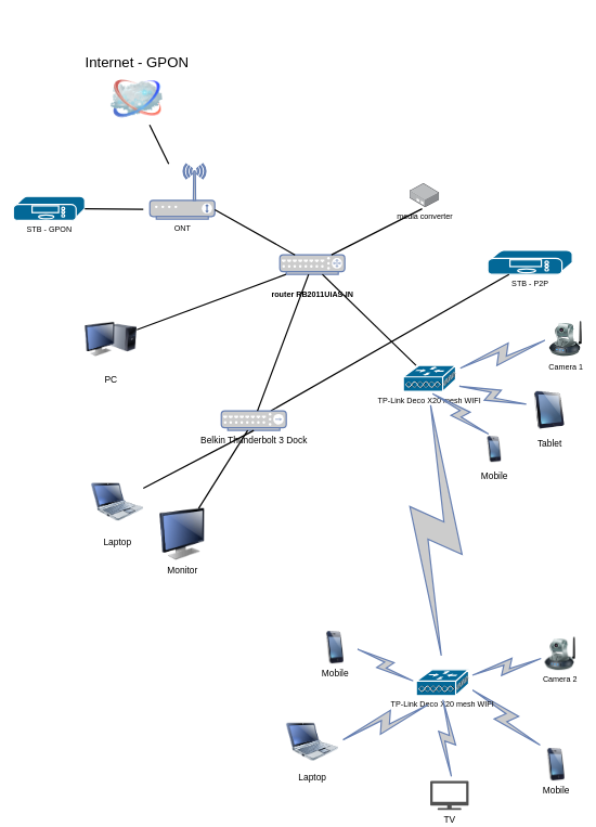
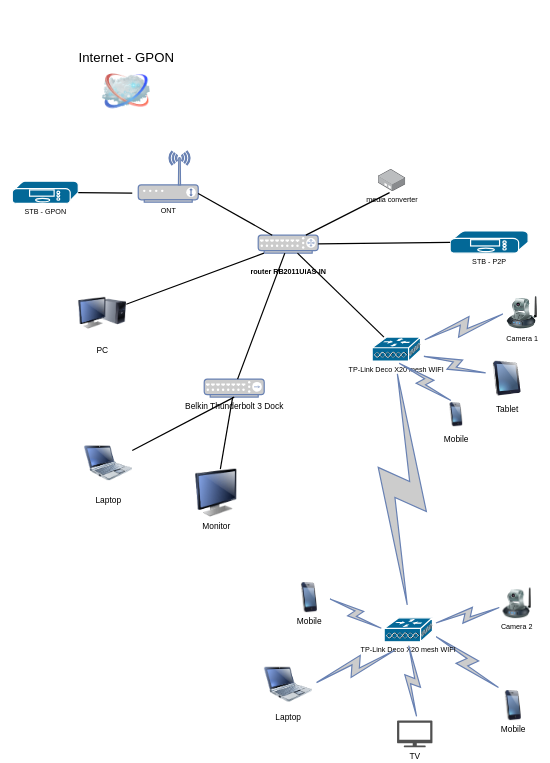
- <mxCell id="3" style="edgeStyle=none;rounded=0;html=1;labelBackgroundColor=none;endArrow=none;strokeWidth=2;fontFamily=Verdana;fontSize=22" parent="1" source="14" target="2" edge="1"><mxGeometry relative="1" as="geometry" /></mxCell>
- <mxCell id="21" style="edgeStyle=none;rounded=0;html=1;labelBackgroundColor=none;endArrow=none;strokeWidth=2;fontFamily=Verdana;fontSize=22;" edge="1" parent="1" source="20" target="27"><mxGeometry relative="1" as="geometry"><mxPoint x="870" y="241" as="sourcePoint" /><mxPoint x="730.498" y="311.903" as="targetPoint" /></mxGeometry></mxCell>
+ <mxCell id="21" style="edgeStyle=none;rounded=0;html=1;labelBackgroundColor=none;endArrow=none;strokeWidth=2;fontFamily=Verdana;fontSize=22;" edge="1" parent="1" source="20" target="13"><mxGeometry relative="1" as="geometry"><mxPoint x="870" y="241" as="sourcePoint" /><mxPoint x="730.498" y="311.903" as="targetPoint" /></mxGeometry></mxCell>
- <mxCell id="30" value="Monitor" style="image;html=1;image=img/lib/clip_art/computers/Monitor_128x128.png;fontFamily=Helvetica;fontSize=14;fontColor=#000000;" vertex="1" parent="1"><mxGeometry x="240" y="781" width="80" height="80" as="geometry" /></mxCell>
+ <mxCell id="30" value="Monitor" style="image;html=1;image=img/lib/clip_art/computers/Monitor_128x128.png;fontFamily=Helvetica;fontSize=14;fontColor=#000000;" vertex="1" parent="1"><mxGeometry x="320" y="781" width="80" height="80" as="geometry" /></mxCell>
